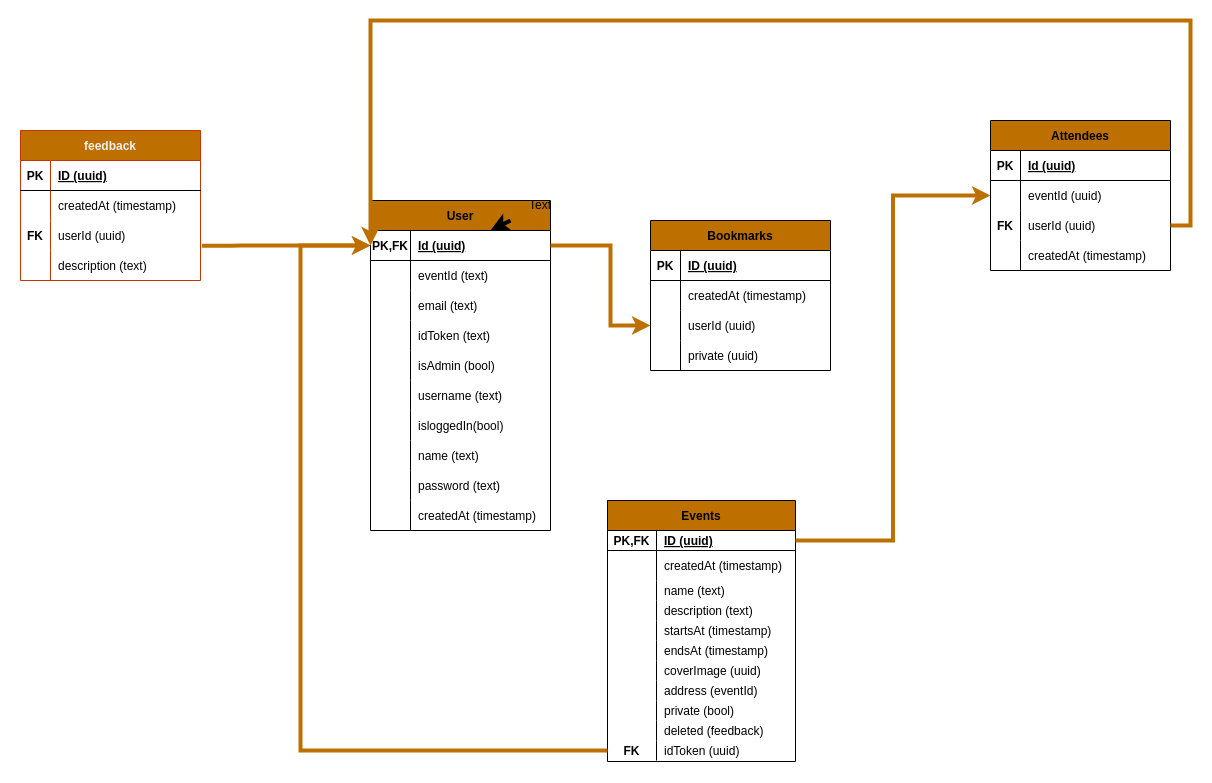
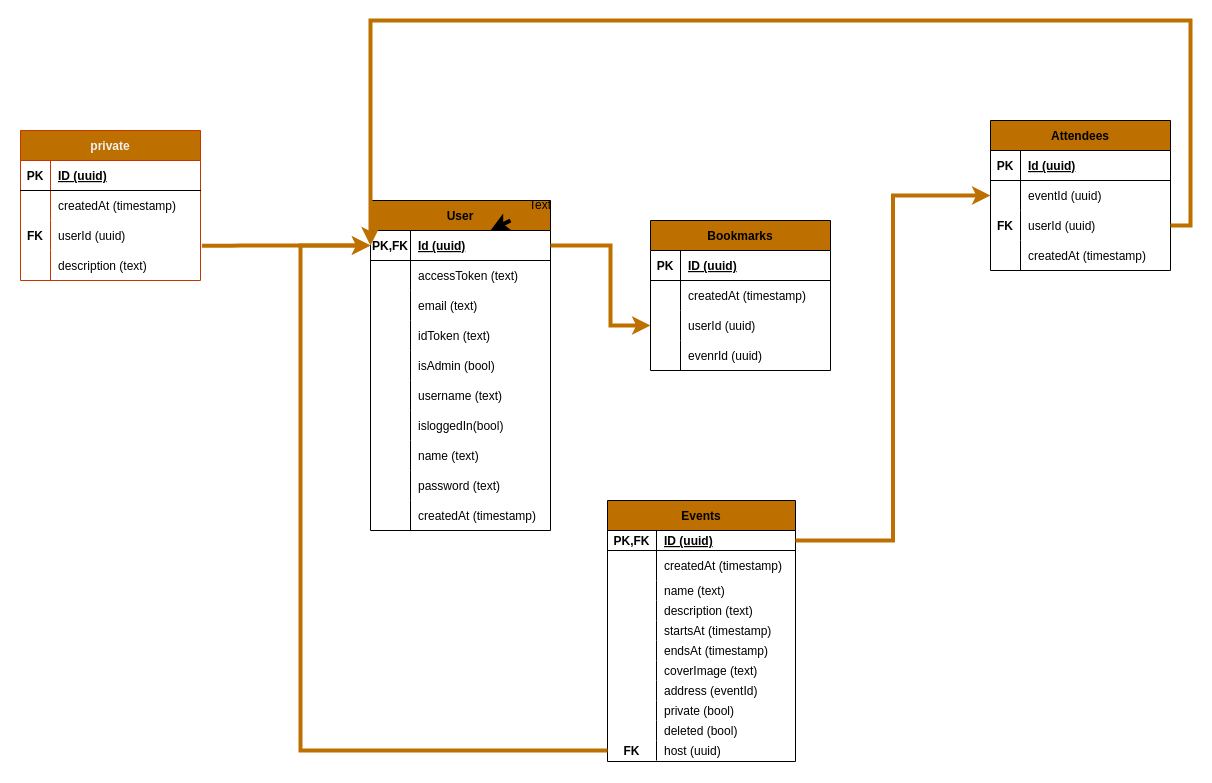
- <mxCell id="93" value="feedback" style="shape=table;startSize=30;container=1;collapsible=1;childLayout=tableLayout;fixedRows=1;rowLines=0;fontStyle=1;align=center;resizeLast=1;fillColor=#BD7000;strokeColor=#C73500;fontColor=#F0F0F0;" parent="1" vertex="1"><mxGeometry x="20" y="130" width="180" height="150" as="geometry" /></mxCell>
+ <mxCell id="93" value="private" style="shape=table;startSize=30;container=1;collapsible=1;childLayout=tableLayout;fixedRows=1;rowLines=0;fontStyle=1;align=center;resizeLast=1;fillColor=#BD7000;strokeColor=#C73500;fontColor=#F0F0F0;" parent="1" vertex="1"><mxGeometry x="20" y="130" width="180" height="150" as="geometry" /></mxCell>
- <mxCell id="42" value="eventId (text)    " style="shape=partialRectangle;connectable=0;fillColor=none;top=0;left=0;bottom=0;right=0;align=left;spacingLeft=6;overflow=hidden;" parent="40" vertex="1"><mxGeometry x="40" width="140" height="30" as="geometry"><mxRectangle width="140" height="30" as="alternateBounds" /></mxGeometry></mxCell>
+ <mxCell id="42" value="accessToken (text)    " style="shape=partialRectangle;connectable=0;fillColor=none;top=0;left=0;bottom=0;right=0;align=left;spacingLeft=6;overflow=hidden;" parent="40" vertex="1"><mxGeometry x="40" width="140" height="30" as="geometry"><mxRectangle width="140" height="30" as="alternateBounds" /></mxGeometry></mxCell>
- <mxCell id="92" value="private (uuid)" style="shape=partialRectangle;connectable=0;fillColor=none;top=0;left=0;bottom=0;right=0;align=left;spacingLeft=6;overflow=hidden;" parent="90" vertex="1"><mxGeometry x="30" width="150" height="30" as="geometry"><mxRectangle width="150" height="30" as="alternateBounds" /></mxGeometry></mxCell>
+ <mxCell id="92" value="evenrId (uuid)" style="shape=partialRectangle;connectable=0;fillColor=none;top=0;left=0;bottom=0;right=0;align=left;spacingLeft=6;overflow=hidden;" parent="90" vertex="1"><mxGeometry x="30" width="150" height="30" as="geometry"><mxRectangle width="150" height="30" as="alternateBounds" /></mxGeometry></mxCell>
- <mxCell id="23" value="coverImage (uuid)" style="shape=partialRectangle;connectable=0;fillColor=none;top=0;left=0;bottom=0;right=0;align=left;spacingLeft=6;overflow=hidden;" parent="21" vertex="1"><mxGeometry x="49.0" width="139.0" height="20" as="geometry"><mxRectangle width="139.0" height="20" as="alternateBounds" /></mxGeometry></mxCell>
+ <mxCell id="23" value="coverImage (text)" style="shape=partialRectangle;connectable=0;fillColor=none;top=0;left=0;bottom=0;right=0;align=left;spacingLeft=6;overflow=hidden;" parent="21" vertex="1"><mxGeometry x="49.0" width="139.0" height="20" as="geometry"><mxRectangle width="139.0" height="20" as="alternateBounds" /></mxGeometry></mxCell>
- <mxCell id="32" value="deleted (feedback)" style="shape=partialRectangle;connectable=0;fillColor=none;top=0;left=0;bottom=0;right=0;align=left;spacingLeft=6;overflow=hidden;" parent="30" vertex="1"><mxGeometry x="49.0" width="139.0" height="20" as="geometry"><mxRectangle width="139.0" height="20" as="alternateBounds" /></mxGeometry></mxCell>
+ <mxCell id="32" value="deleted (bool)" style="shape=partialRectangle;connectable=0;fillColor=none;top=0;left=0;bottom=0;right=0;align=left;spacingLeft=6;overflow=hidden;" parent="30" vertex="1"><mxGeometry x="49.0" width="139.0" height="20" as="geometry"><mxRectangle width="139.0" height="20" as="alternateBounds" /></mxGeometry></mxCell>
- <mxCell id="35" value="idToken (uuid)" style="shape=partialRectangle;connectable=0;fillColor=none;top=0;left=0;bottom=0;right=0;align=left;spacingLeft=6;overflow=hidden;" parent="33" vertex="1"><mxGeometry x="49.0" width="139.0" height="20" as="geometry"><mxRectangle width="139.0" height="20" as="alternateBounds" /></mxGeometry></mxCell>
+ <mxCell id="35" value="host (uuid)" style="shape=partialRectangle;connectable=0;fillColor=none;top=0;left=0;bottom=0;right=0;align=left;spacingLeft=6;overflow=hidden;" parent="33" vertex="1"><mxGeometry x="49.0" width="139.0" height="20" as="geometry"><mxRectangle width="139.0" height="20" as="alternateBounds" /></mxGeometry></mxCell>
